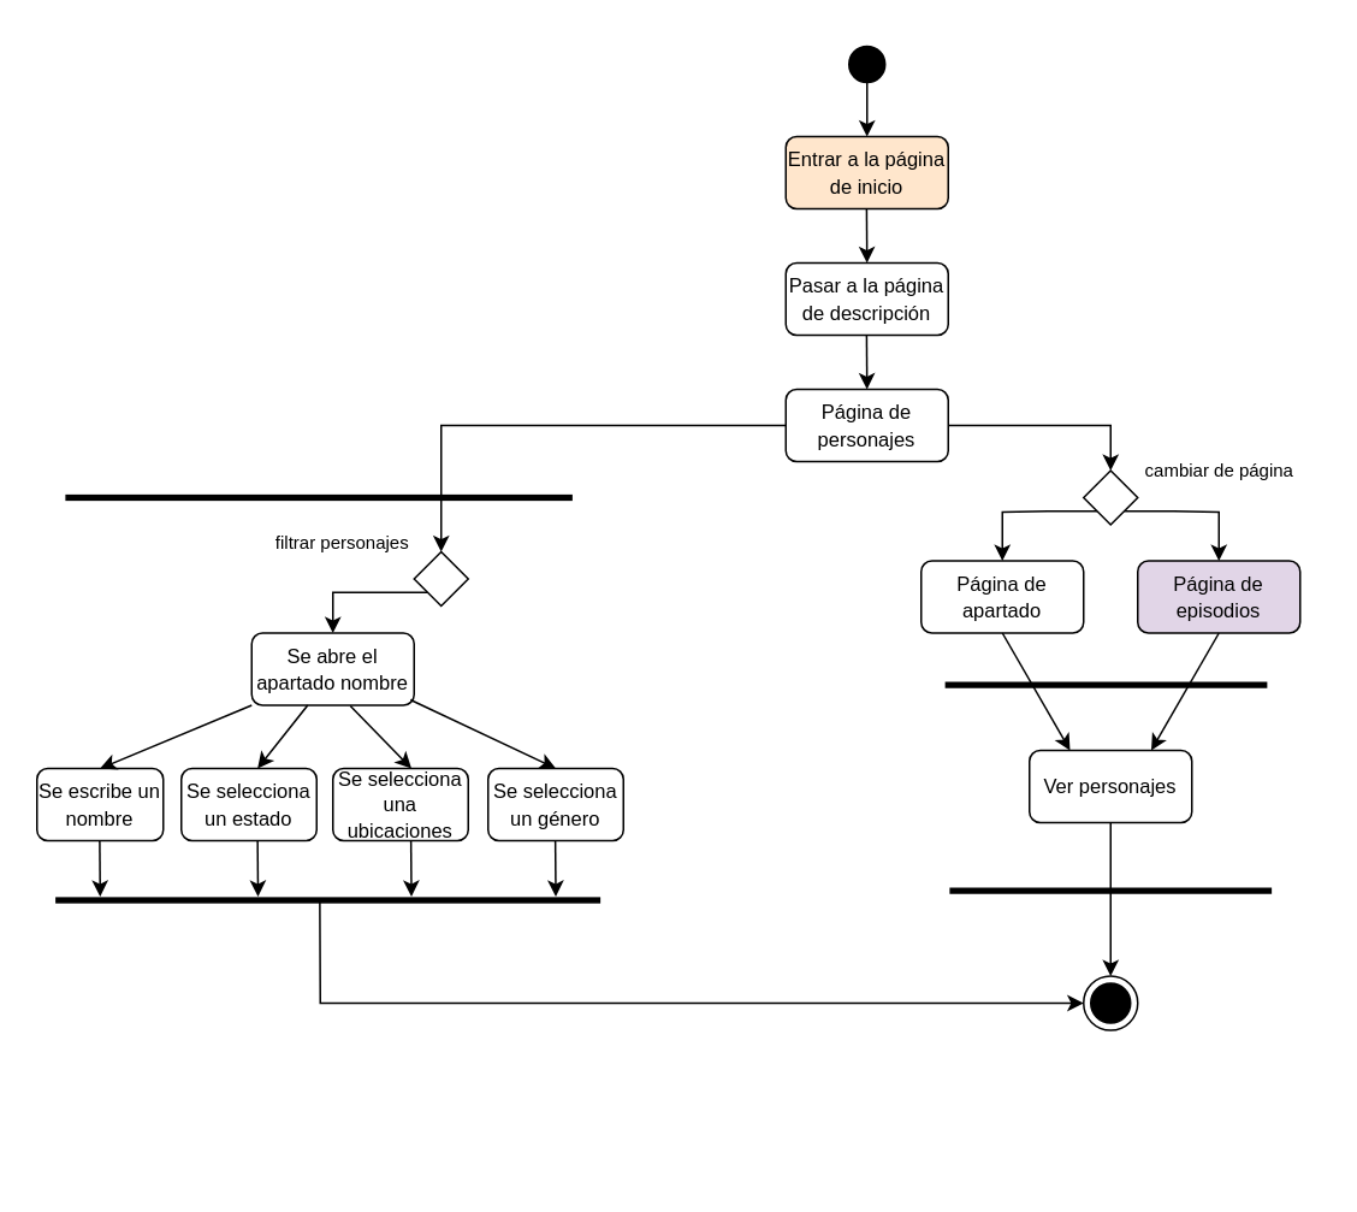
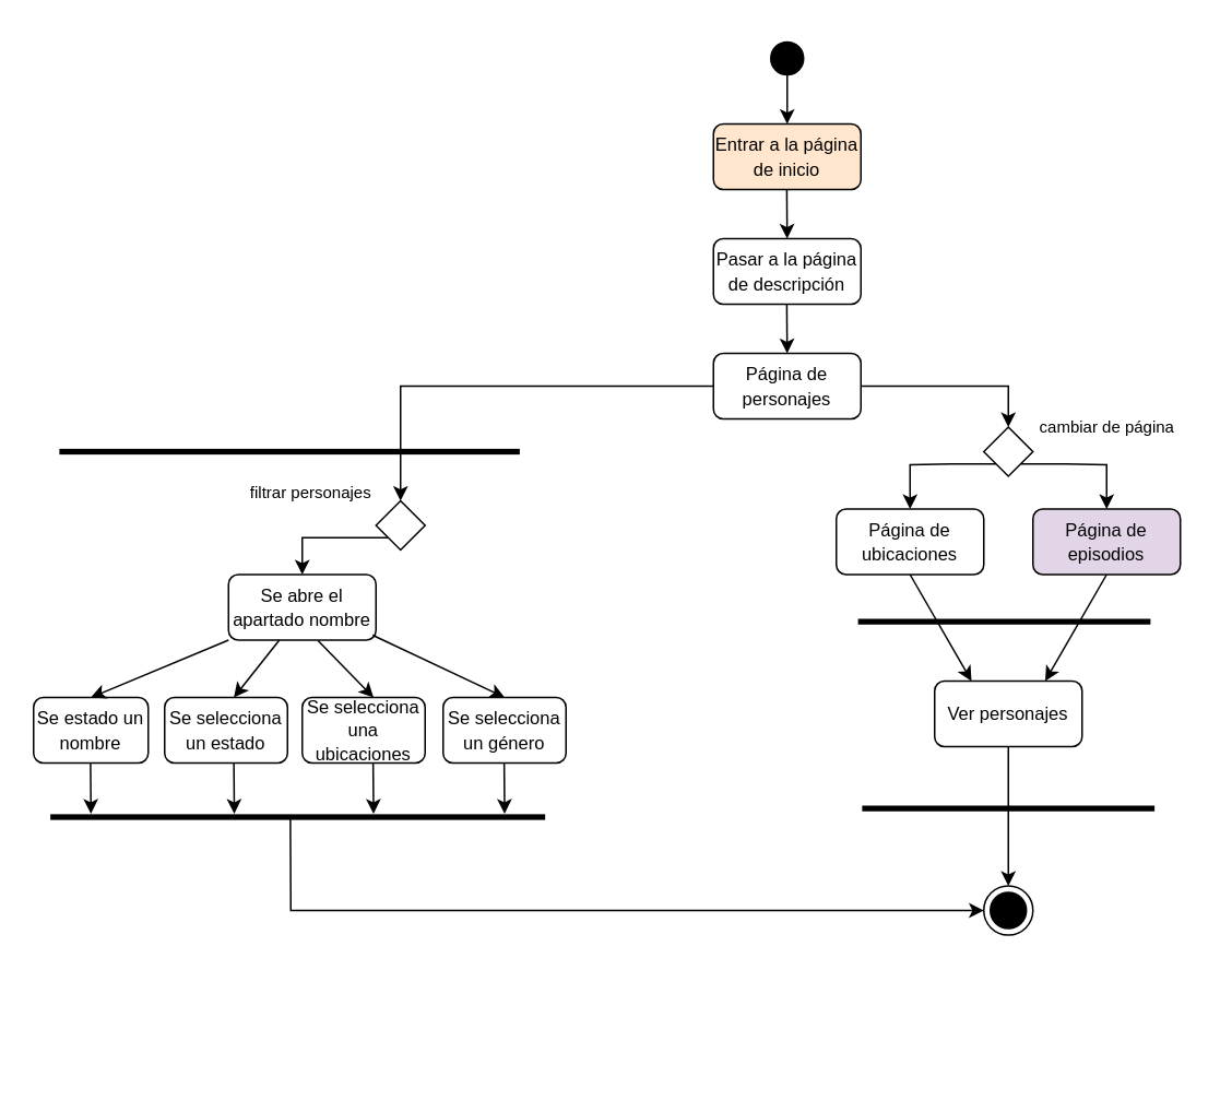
- <mxCell id="33" value="&lt;span style=&quot;font-size: 11px;&quot;&gt;Página de apartado&lt;/span&gt;" style="rounded=1;whiteSpace=wrap;html=1;" vertex="1" parent="1"><mxGeometry x="510" y="310" width="90" height="40" as="geometry" /></mxCell>
+ <mxCell id="33" value="&lt;span style=&quot;font-size: 11px;&quot;&gt;Página de ubicaciones&lt;/span&gt;" style="rounded=1;whiteSpace=wrap;html=1;" vertex="1" parent="1"><mxGeometry x="510" y="310" width="90" height="40" as="geometry" /></mxCell>
- <mxCell id="14" value="&lt;span style=&quot;font-size: 11px;&quot;&gt;Se escribe un nombre&lt;/span&gt;" style="rounded=1;whiteSpace=wrap;html=1;" vertex="1" parent="1"><mxGeometry x="20" y="425" width="70" height="40" as="geometry" /></mxCell>
+ <mxCell id="14" value="&lt;span style=&quot;font-size: 11px;&quot;&gt;Se estado un nombre&lt;/span&gt;" style="rounded=1;whiteSpace=wrap;html=1;" vertex="1" parent="1"><mxGeometry x="20" y="425" width="70" height="40" as="geometry" /></mxCell>
